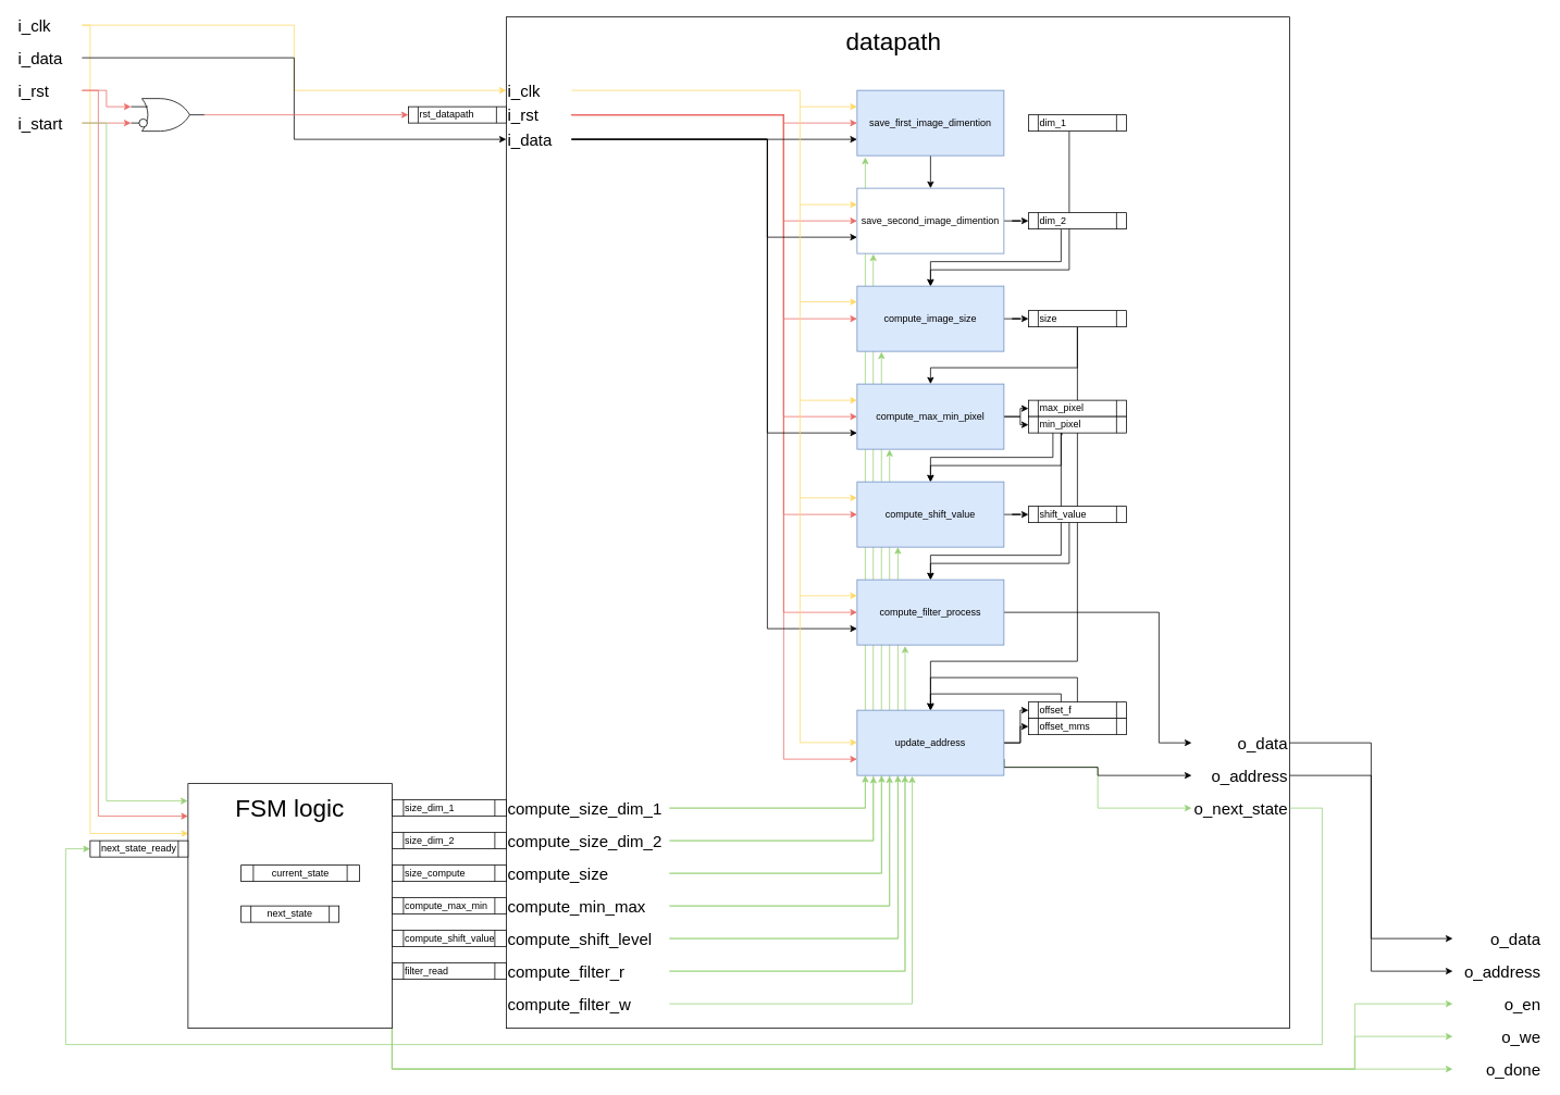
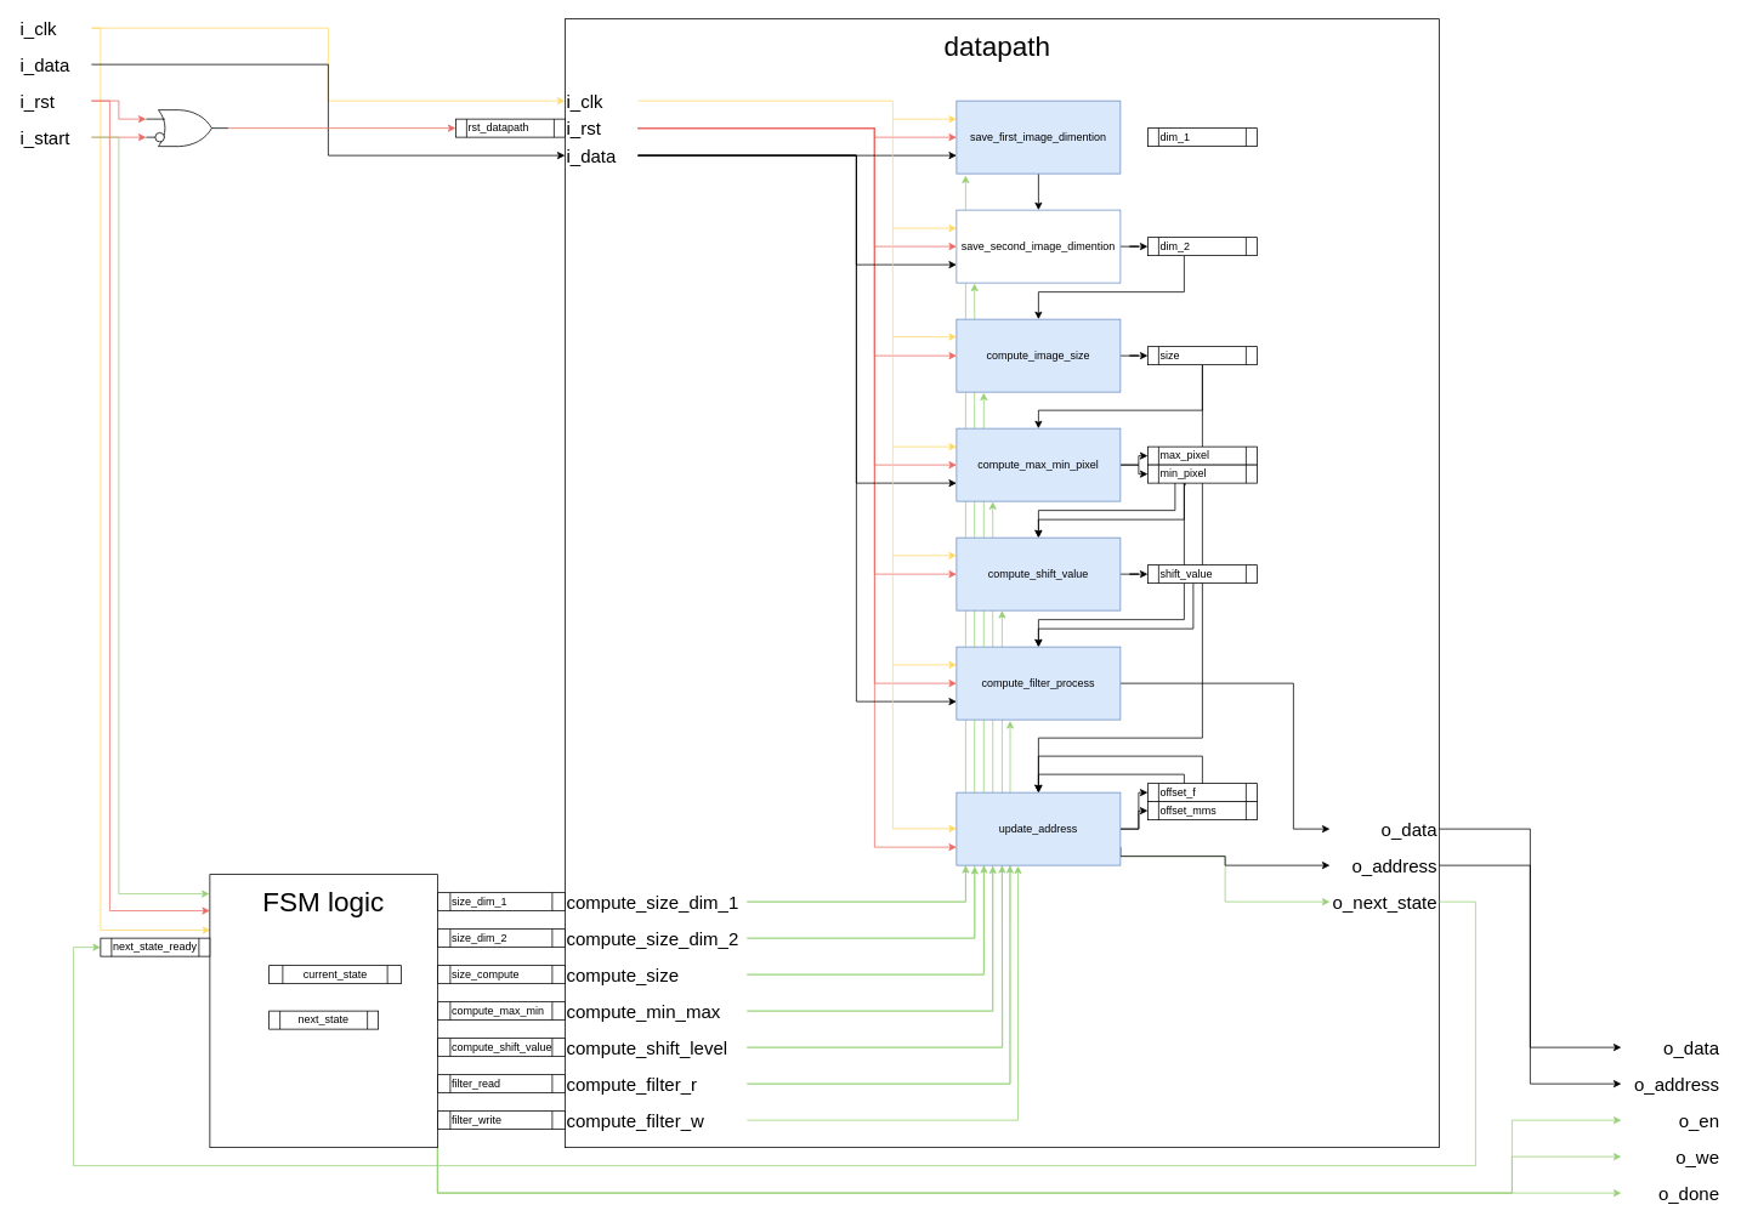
- <mxCell id="65" style="edgeStyle=orthogonalEdgeStyle;rounded=0;orthogonalLoop=1;jettySize=auto;html=1;entryX=0.5;entryY=0;entryDx=0;entryDy=0;" parent="1" source="66" target="80" edge="1"><mxGeometry relative="1" as="geometry"><Array as="points"><mxPoint x="1310" y="330" /><mxPoint x="1140" y="330" /></Array></mxGeometry></mxCell>
+ <mxCell id="114" value="filter_write" style="shape=process;whiteSpace=wrap;html=1;backgroundOutline=1;align=left;" parent="1" vertex="1"><mxGeometry x="480" y="1220" width="140" height="20" as="geometry" /></mxCell>
